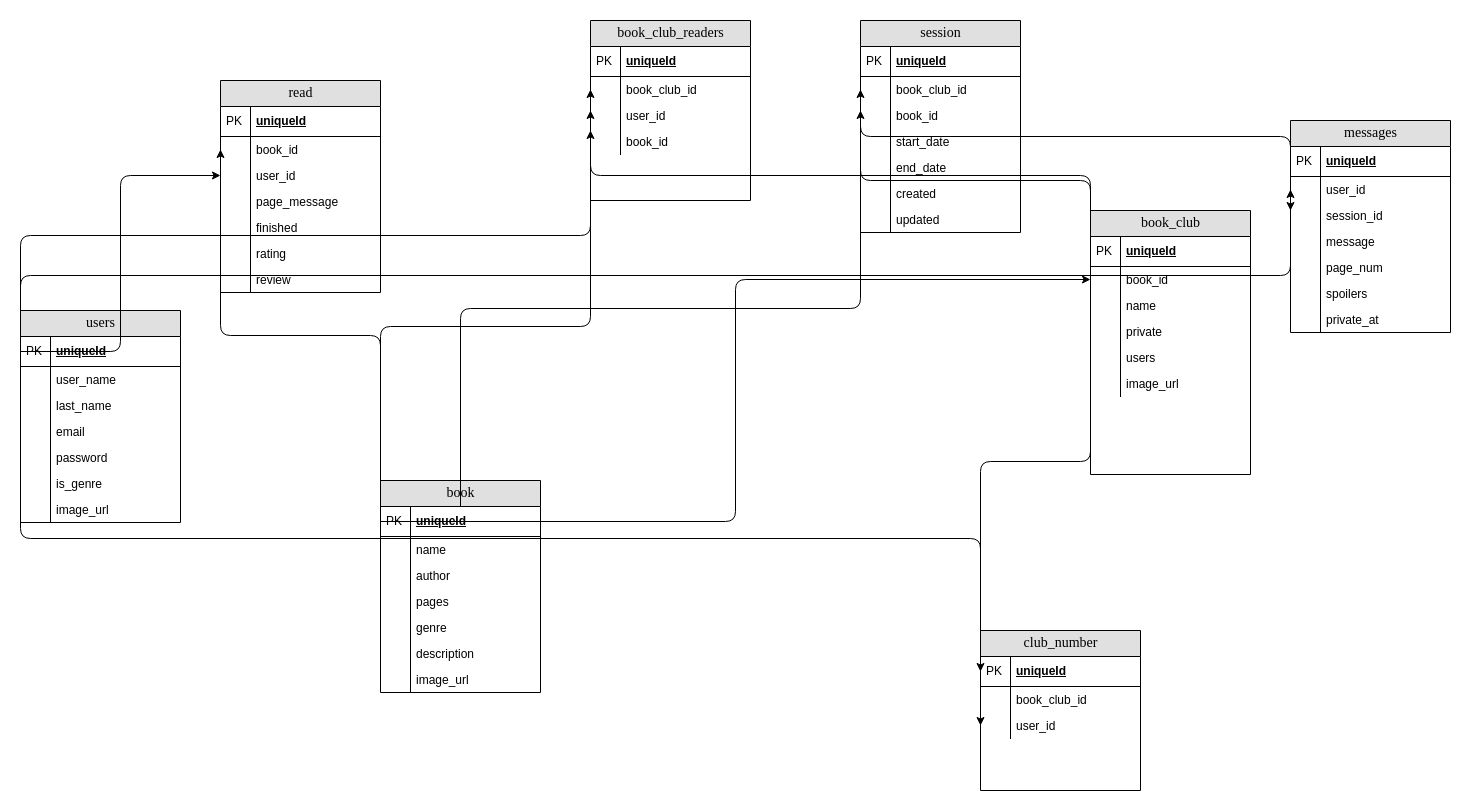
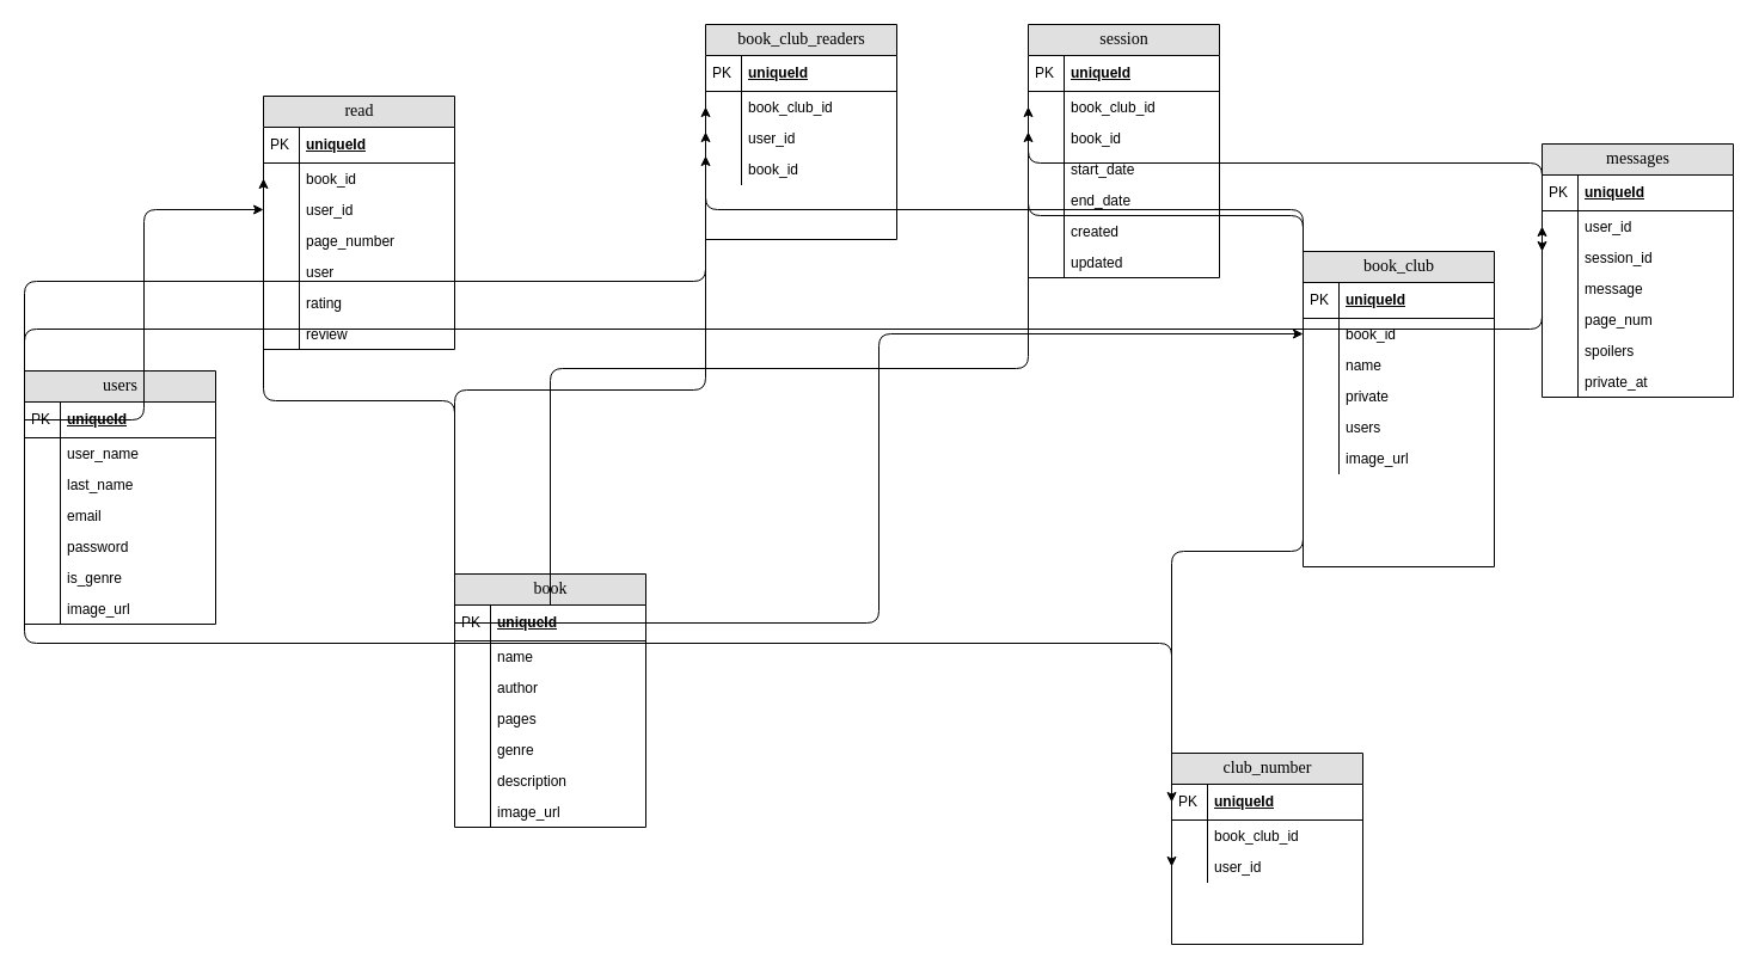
- <mxCell id="53" value="page_message" style="shape=partialRectangle;top=0;left=0;right=0;bottom=0;html=1;align=left;verticalAlign=top;fillColor=none;spacingLeft=34;spacingRight=4;whiteSpace=wrap;overflow=hidden;rotatable=0;points=[[0,0.5],[1,0.5]];portConstraint=eastwest;dropTarget=0;" parent="46" vertex="1"><mxGeometry y="108" width="160" height="26" as="geometry" /></mxCell>
+ <mxCell id="53" value="page_number" style="shape=partialRectangle;top=0;left=0;right=0;bottom=0;html=1;align=left;verticalAlign=top;fillColor=none;spacingLeft=34;spacingRight=4;whiteSpace=wrap;overflow=hidden;rotatable=0;points=[[0,0.5],[1,0.5]];portConstraint=eastwest;dropTarget=0;" parent="46" vertex="1"><mxGeometry y="108" width="160" height="26" as="geometry" /></mxCell>
- <mxCell id="55" value="finished" style="shape=partialRectangle;top=0;left=0;right=0;bottom=0;html=1;align=left;verticalAlign=top;fillColor=none;spacingLeft=34;spacingRight=4;whiteSpace=wrap;overflow=hidden;rotatable=0;points=[[0,0.5],[1,0.5]];portConstraint=eastwest;dropTarget=0;" parent="46" vertex="1"><mxGeometry y="134" width="160" height="26" as="geometry" /></mxCell>
+ <mxCell id="55" value="user" style="shape=partialRectangle;top=0;left=0;right=0;bottom=0;html=1;align=left;verticalAlign=top;fillColor=none;spacingLeft=34;spacingRight=4;whiteSpace=wrap;overflow=hidden;rotatable=0;points=[[0,0.5],[1,0.5]];portConstraint=eastwest;dropTarget=0;" parent="46" vertex="1"><mxGeometry y="134" width="160" height="26" as="geometry" /></mxCell>
